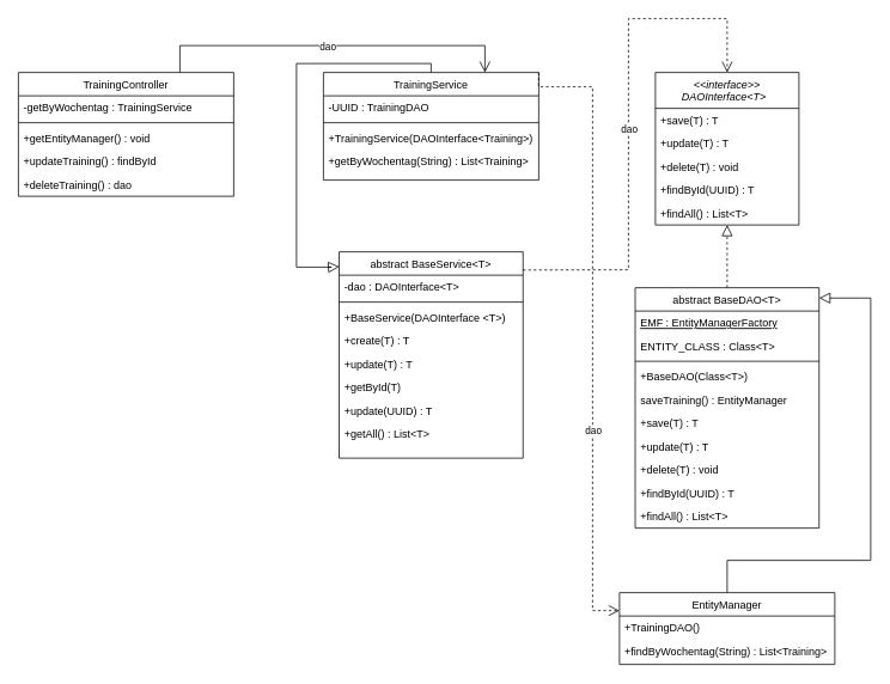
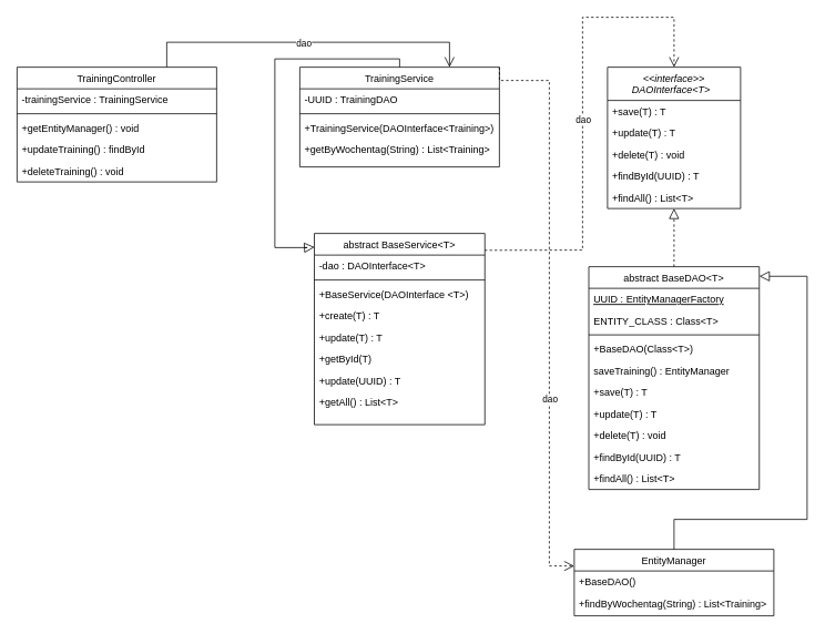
- <mxCell id="44" value="-getByWochentag : TrainingService" style="text;align=left;verticalAlign=top;spacingLeft=4;spacingRight=4;overflow=hidden;rotatable=0;points=[[0,0.5],[1,0.5]];portConstraint=eastwest;" parent="43" vertex="1"><mxGeometry y="26" width="240" height="26" as="geometry" /></mxCell>
+ <mxCell id="44" value="-trainingService : TrainingService" style="text;align=left;verticalAlign=top;spacingLeft=4;spacingRight=4;overflow=hidden;rotatable=0;points=[[0,0.5],[1,0.5]];portConstraint=eastwest;" parent="43" vertex="1"><mxGeometry y="26" width="240" height="26" as="geometry" /></mxCell>
- <mxCell id="48" value="+deleteTraining() : dao" style="text;align=left;verticalAlign=top;spacingLeft=4;spacingRight=4;overflow=hidden;rotatable=0;points=[[0,0.5],[1,0.5]];portConstraint=eastwest;" parent="43" vertex="1"><mxGeometry y="112" width="240" height="26" as="geometry" /></mxCell>
+ <mxCell id="48" value="+deleteTraining() : void" style="text;align=left;verticalAlign=top;spacingLeft=4;spacingRight=4;overflow=hidden;rotatable=0;points=[[0,0.5],[1,0.5]];portConstraint=eastwest;" parent="43" vertex="1"><mxGeometry y="112" width="240" height="26" as="geometry" /></mxCell>
- <mxCell id="9" value="EMF : EntityManagerFactory" style="text;align=left;verticalAlign=top;spacingLeft=4;spacingRight=4;overflow=hidden;rotatable=0;points=[[0,0.5],[1,0.5]];portConstraint=eastwest;fontStyle=4" parent="8" vertex="1"><mxGeometry y="26" width="205" height="26" as="geometry" /></mxCell>
+ <mxCell id="9" value="UUID : EntityManagerFactory" style="text;align=left;verticalAlign=top;spacingLeft=4;spacingRight=4;overflow=hidden;rotatable=0;points=[[0,0.5],[1,0.5]];portConstraint=eastwest;fontStyle=4" parent="8" vertex="1"><mxGeometry y="26" width="205" height="26" as="geometry" /></mxCell>
- <mxCell id="32" value="+TrainingDAO()" style="text;align=left;verticalAlign=top;spacingLeft=4;spacingRight=4;overflow=hidden;rotatable=0;points=[[0,0.5],[1,0.5]];portConstraint=eastwest;" parent="31" vertex="1"><mxGeometry y="26" width="240" height="26" as="geometry" /></mxCell>
+ <mxCell id="32" value="+BaseDAO()" style="text;align=left;verticalAlign=top;spacingLeft=4;spacingRight=4;overflow=hidden;rotatable=0;points=[[0,0.5],[1,0.5]];portConstraint=eastwest;" parent="31" vertex="1"><mxGeometry y="26" width="240" height="26" as="geometry" /></mxCell>
